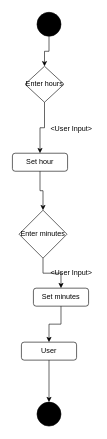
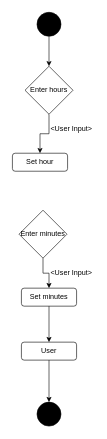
- <mxCell id="15" value="Enter hours" style="rhombus;whiteSpace=wrap;html=1;" parent="1" vertex="1"><mxGeometry x="41" y="110" width="65" height="60" as="geometry" /></mxCell>
+ <mxCell id="15" value="Enter hours" style="rhombus;whiteSpace=wrap;html=1;" parent="1" vertex="1"><mxGeometry x="41" y="110" width="80" height="80" as="geometry" /></mxCell>
- <mxCell id="4" style="edgeStyle=orthogonalEdgeStyle;rounded=0;orthogonalLoop=1;jettySize=auto;html=1;" edge="1" parent="1" source="5" target="9"><mxGeometry relative="1" as="geometry" /></mxCell>
- <mxCell id="7" value="Set minutes" style="rounded=1;whiteSpace=wrap;html=1;fillColor=none;" parent="1" vertex="1"><mxGeometry x="55" y="480" width="92" height="30" as="geometry" /></mxCell>
+ <mxCell id="7" value="Set minutes" style="rounded=1;whiteSpace=wrap;html=1;fillColor=none;" parent="1" vertex="1"><mxGeometry x="35" y="480" width="92" height="30" as="geometry" /></mxCell>
